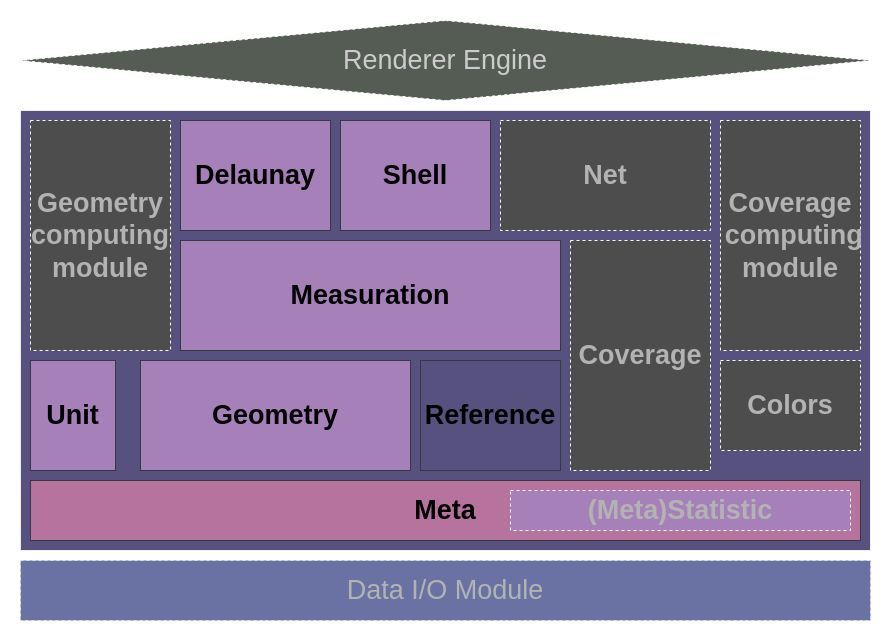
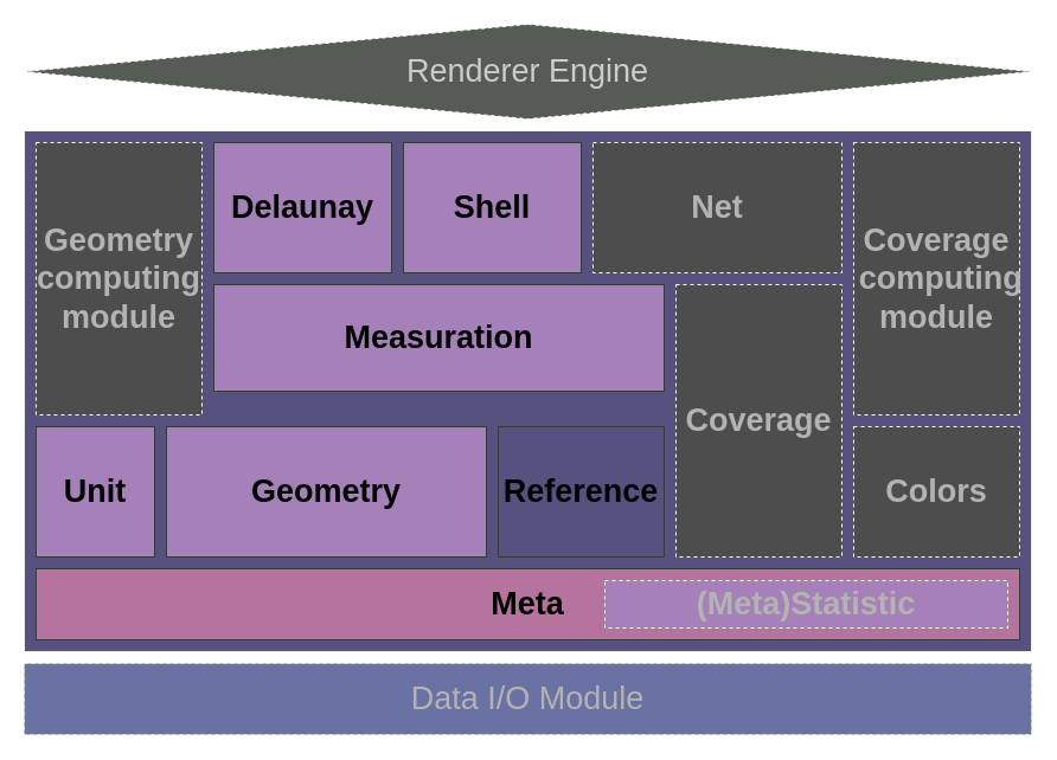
- <mxCell id="7" value="&lt;span style=&quot;font-size: 27px;&quot;&gt;&lt;b&gt;Measuration&lt;/b&gt;&lt;/span&gt;" style="rounded=0;whiteSpace=wrap;html=1;fillColor=#A680B8;strokeColor=#36393d;" vertex="1" parent="1"><mxGeometry x="180" y="240" width="380" height="110" as="geometry" /></mxCell>
+ <mxCell id="7" value="&lt;span style=&quot;font-size: 27px;&quot;&gt;&lt;b&gt;Measuration&lt;/b&gt;&lt;/span&gt;" style="rounded=0;whiteSpace=wrap;html=1;fillColor=#A680B8;strokeColor=#36393d;" vertex="1" parent="1"><mxGeometry x="180" y="240" width="380" height="90" as="geometry" /></mxCell>
- <mxCell id="11" value="&lt;font color=&quot;#b3b3b3&quot;&gt;&lt;span style=&quot;font-size: 27px;&quot;&gt;&lt;b&gt;Colors&lt;/b&gt;&lt;/span&gt;&lt;/font&gt;" style="rounded=0;whiteSpace=wrap;html=1;fillColor=#4D4D4D;strokeColor=#FFFFFF;dashed=1;strokeWidth=1;" vertex="1" parent="1"><mxGeometry x="720" y="360" width="140" height="90" as="geometry" /></mxCell>
+ <mxCell id="11" value="&lt;font color=&quot;#b3b3b3&quot;&gt;&lt;span style=&quot;font-size: 27px;&quot;&gt;&lt;b&gt;Colors&lt;/b&gt;&lt;/span&gt;&lt;/font&gt;" style="rounded=0;whiteSpace=wrap;html=1;fillColor=#4D4D4D;strokeColor=#FFFFFF;dashed=1;strokeWidth=1;" vertex="1" parent="1"><mxGeometry x="720" y="360" width="140" height="110" as="geometry" /></mxCell>
- <mxCell id="5" value="&lt;span style=&quot;font-size: 27px;&quot;&gt;&lt;b&gt;Unit&lt;/b&gt;&lt;/span&gt;" style="rounded=0;whiteSpace=wrap;html=1;fillColor=#A680B8;strokeColor=#36393d;" vertex="1" parent="1"><mxGeometry x="30" y="360" width="85" height="110" as="geometry" /></mxCell>
+ <mxCell id="5" value="&lt;span style=&quot;font-size: 27px;&quot;&gt;&lt;b&gt;Unit&lt;/b&gt;&lt;/span&gt;" style="rounded=0;whiteSpace=wrap;html=1;fillColor=#A680B8;strokeColor=#36393d;" vertex="1" parent="1"><mxGeometry x="30" y="360" width="100" height="110" as="geometry" /></mxCell>
